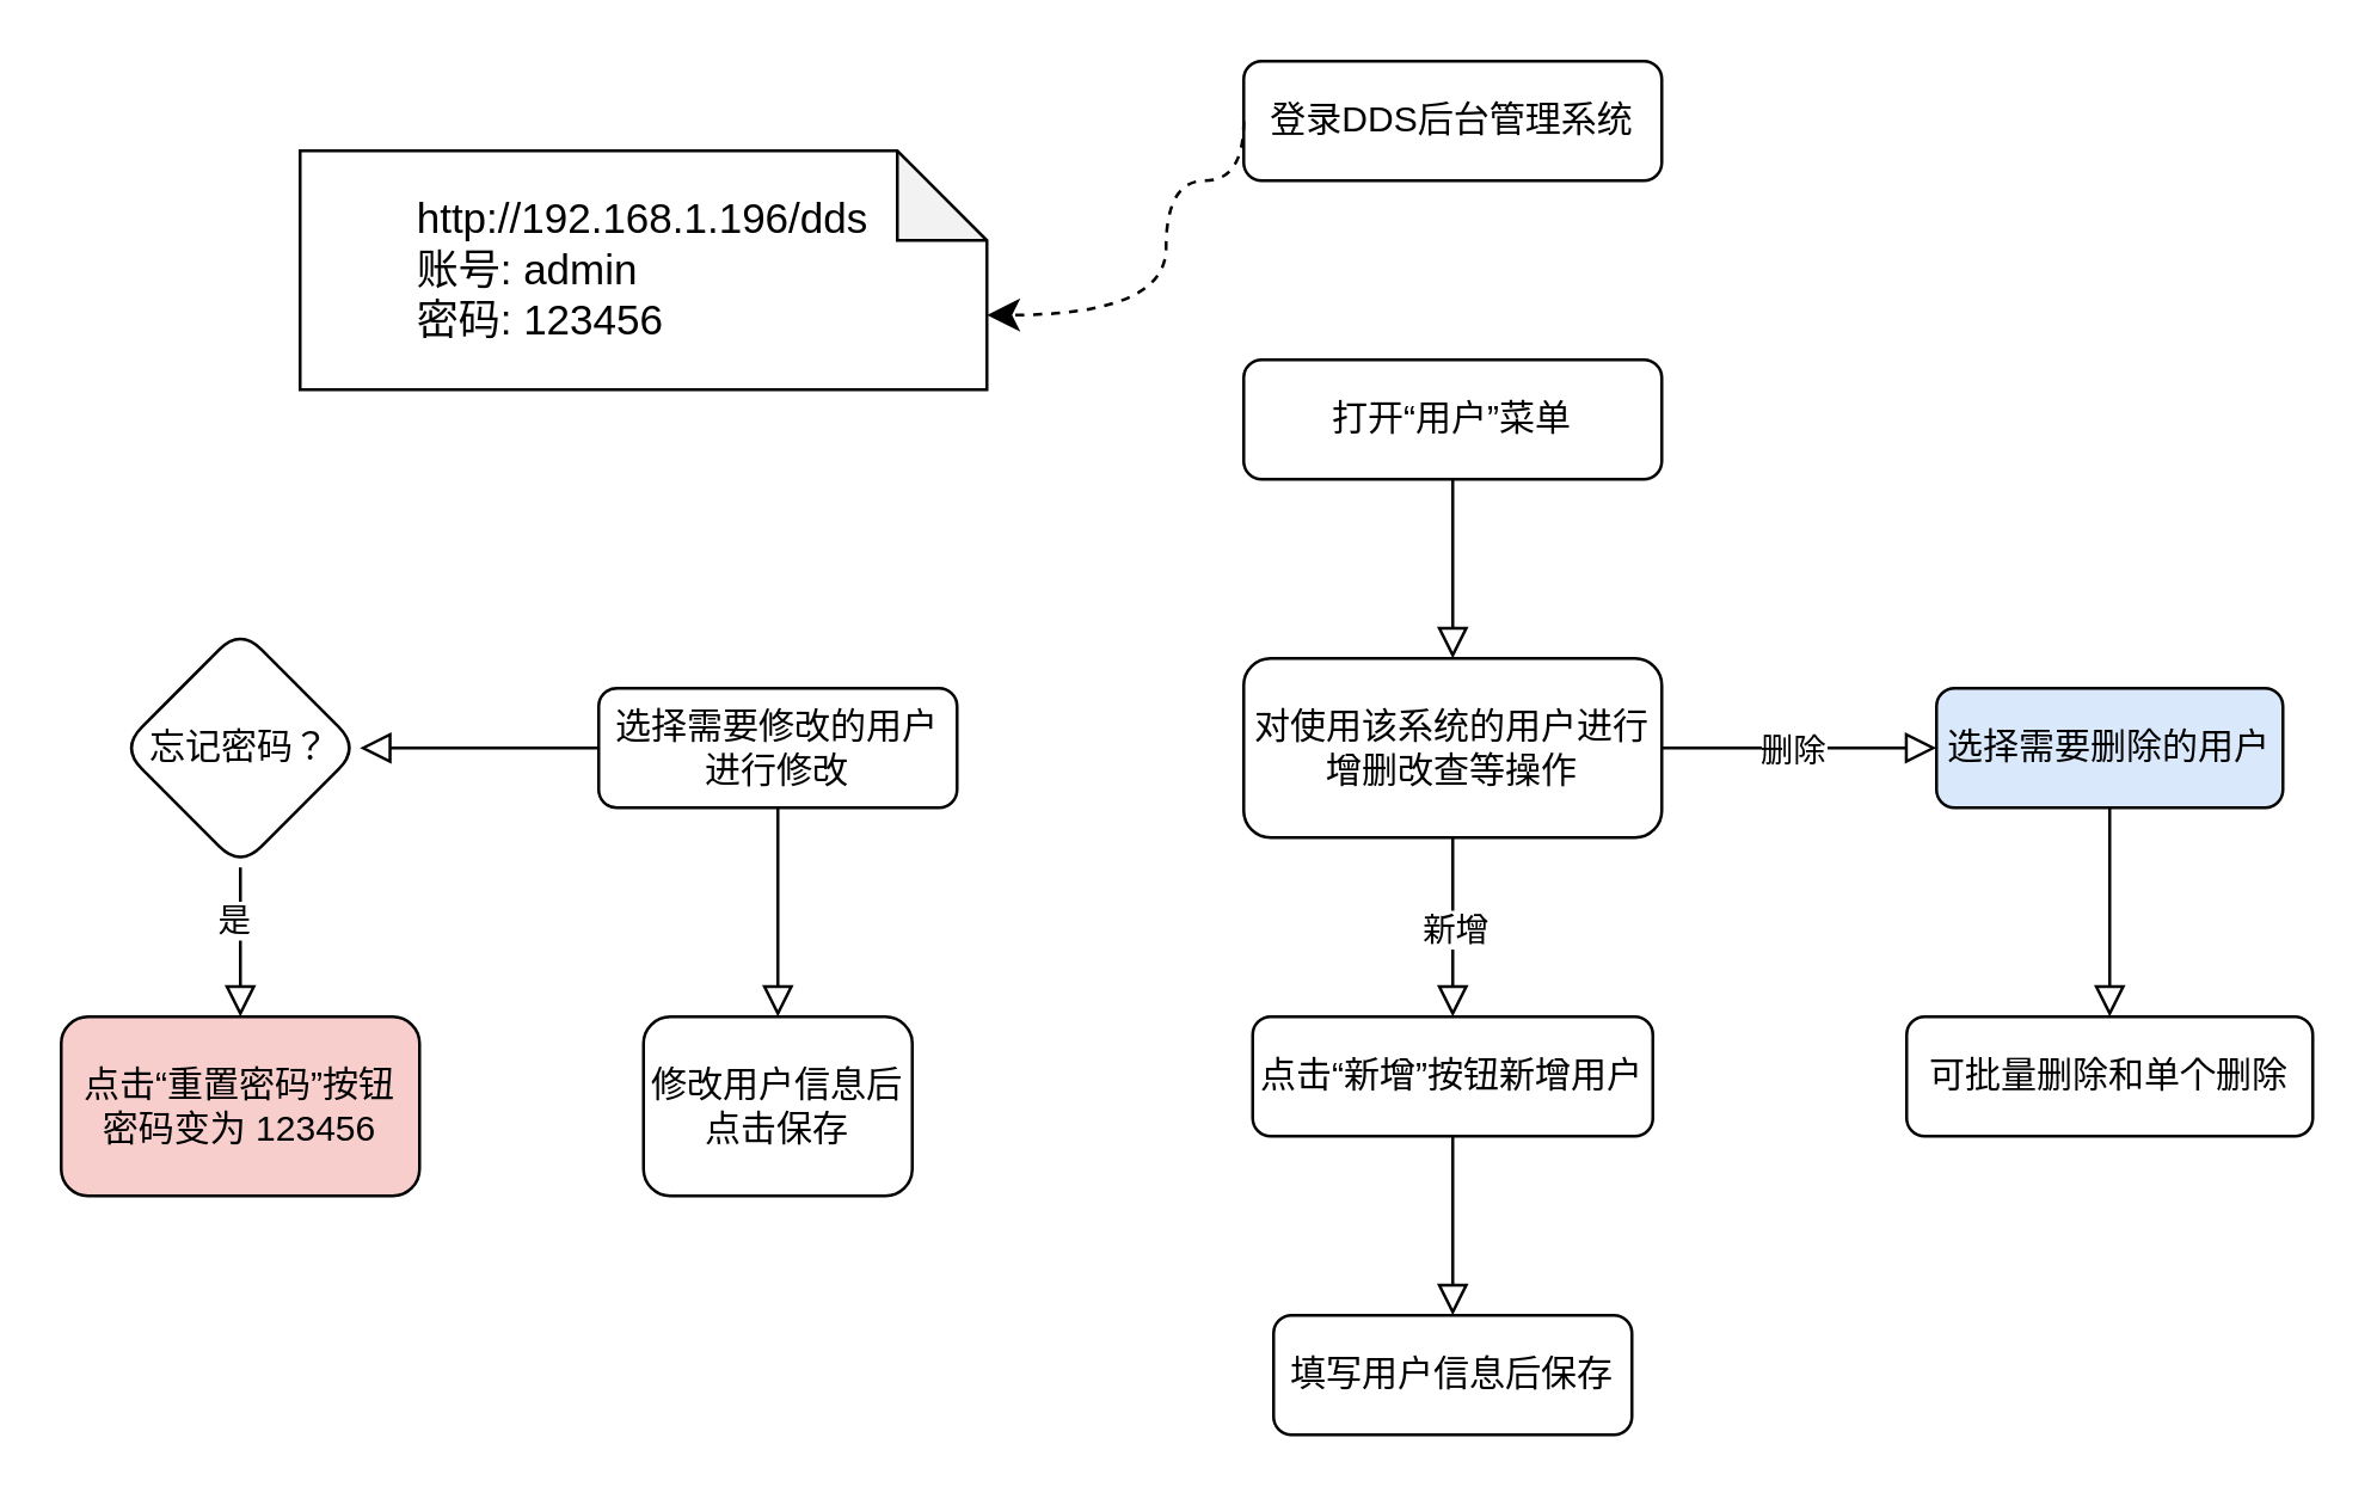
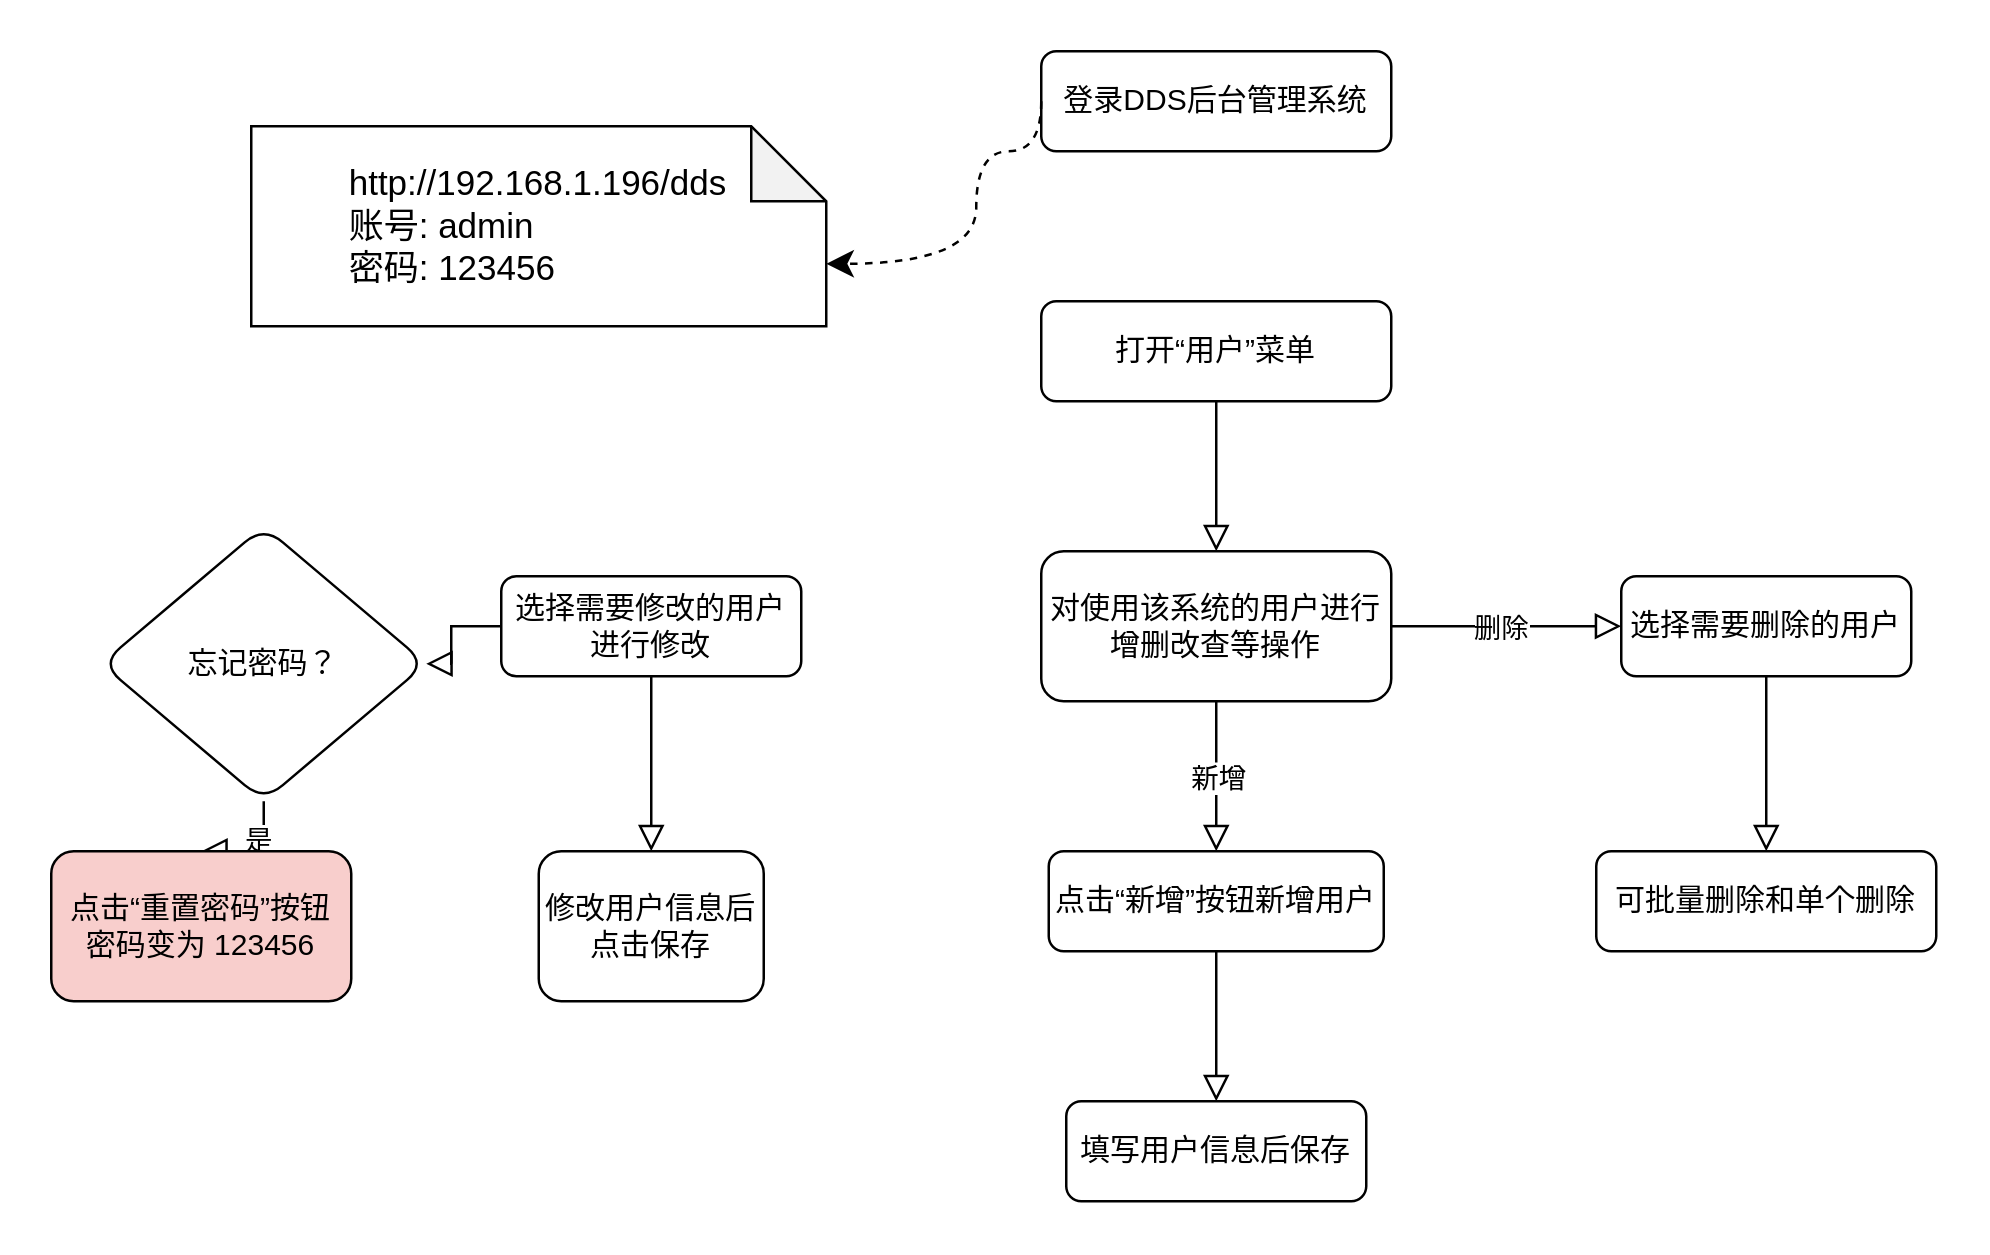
- <mxCell id="23" value="忘记密码？" style="rhombus;whiteSpace=wrap;html=1;rounded=1;" vertex="1" parent="1"><mxGeometry x="40" y="210" width="80" height="80" as="geometry" /></mxCell>
+ <mxCell id="23" value="忘记密码？" style="rhombus;whiteSpace=wrap;html=1;rounded=1;" vertex="1" parent="1"><mxGeometry x="40" y="210" width="130" height="110" as="geometry" /></mxCell>
- <mxCell id="14" value="选择需要删除的用户" style="whiteSpace=wrap;html=1;rounded=1;fillColor=#dae8fc;" vertex="1" parent="1"><mxGeometry x="648" y="230" width="116" height="40" as="geometry" /></mxCell>
+ <mxCell id="14" value="选择需要删除的用户" style="whiteSpace=wrap;html=1;rounded=1;" vertex="1" parent="1"><mxGeometry x="648" y="230" width="116" height="40" as="geometry" /></mxCell>
